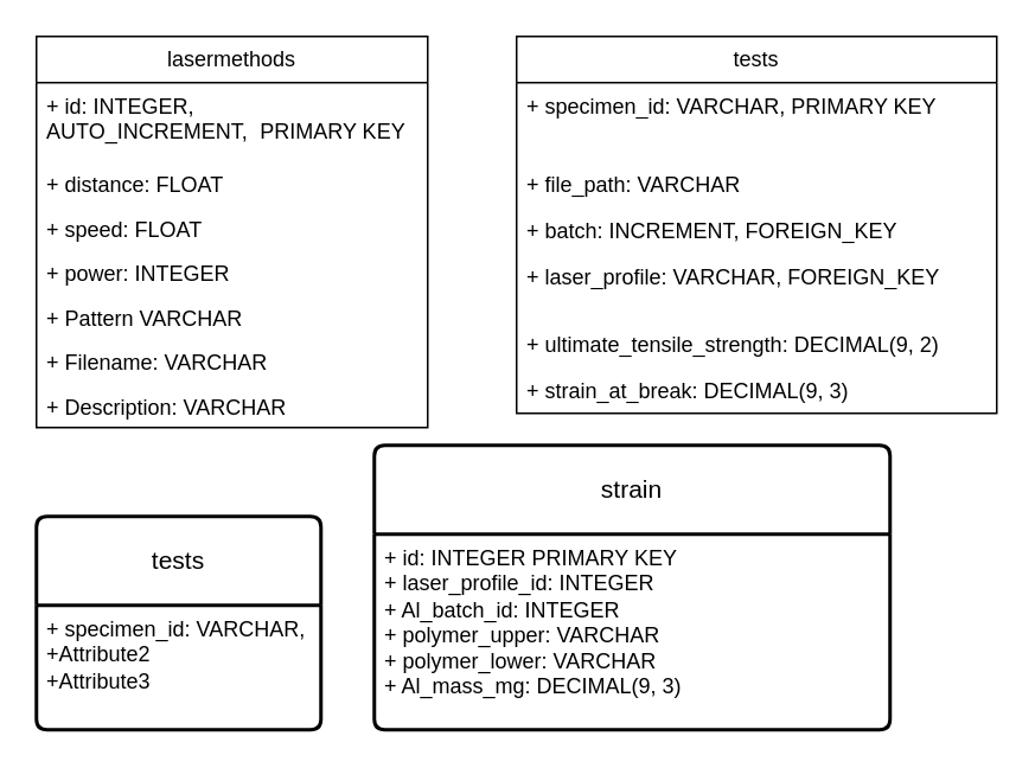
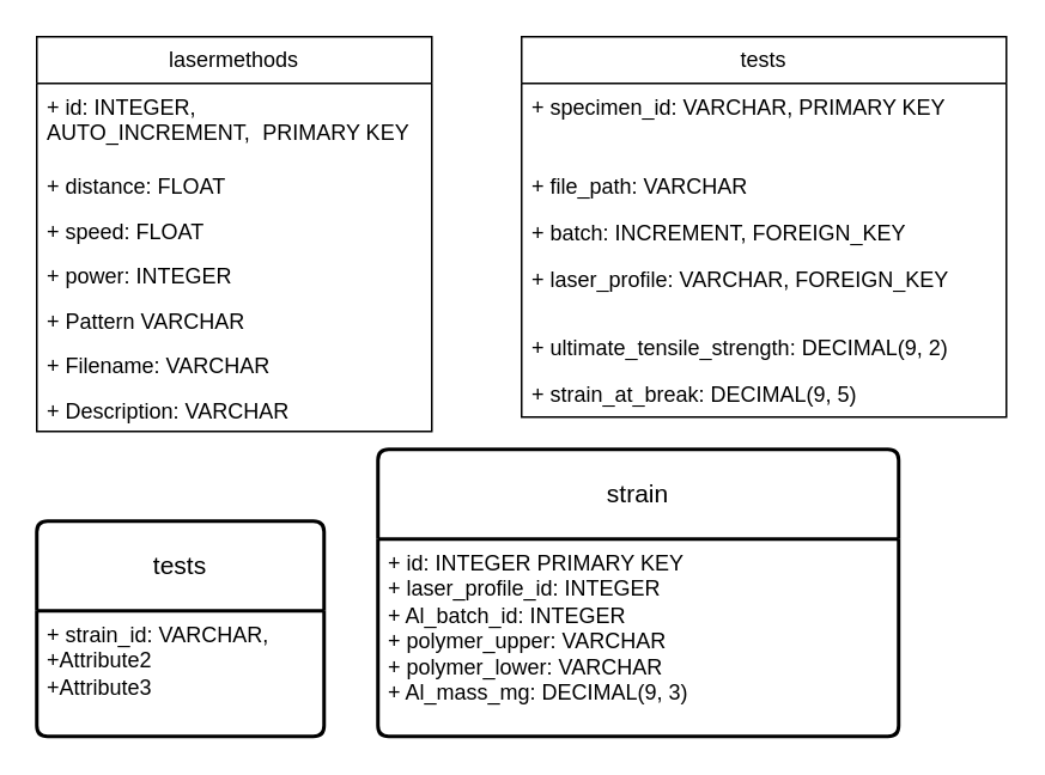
- <mxCell id="16" value="+ strain_at_break: DECIMAL(9, 3)" style="text;strokeColor=none;fillColor=none;align=left;verticalAlign=top;spacingLeft=4;spacingRight=4;overflow=hidden;rotatable=0;points=[[0,0.5],[1,0.5]];portConstraint=eastwest;whiteSpace=wrap;html=1;" vertex="1" parent="10"><mxGeometry y="186" width="270" height="26" as="geometry" /></mxCell>
+ <mxCell id="16" value="+ strain_at_break: DECIMAL(9, 5)" style="text;strokeColor=none;fillColor=none;align=left;verticalAlign=top;spacingLeft=4;spacingRight=4;overflow=hidden;rotatable=0;points=[[0,0.5],[1,0.5]];portConstraint=eastwest;whiteSpace=wrap;html=1;" vertex="1" parent="10"><mxGeometry y="186" width="270" height="26" as="geometry" /></mxCell>
- <mxCell id="20" value="+ specimen_id: VARCHAR,&amp;nbsp;&lt;br&gt;+Attribute2&lt;br&gt;+Attribute3" style="align=left;strokeColor=none;fillColor=none;spacingLeft=4;fontSize=12;verticalAlign=top;resizable=0;rotatable=0;part=1;html=1;" vertex="1" parent="19"><mxGeometry y="50" width="160" height="70" as="geometry" /></mxCell>
+ <mxCell id="20" value="+ strain_id: VARCHAR,&amp;nbsp;&lt;br&gt;+Attribute2&lt;br&gt;+Attribute3" style="align=left;strokeColor=none;fillColor=none;spacingLeft=4;fontSize=12;verticalAlign=top;resizable=0;rotatable=0;part=1;html=1;" vertex="1" parent="19"><mxGeometry y="50" width="160" height="70" as="geometry" /></mxCell>
